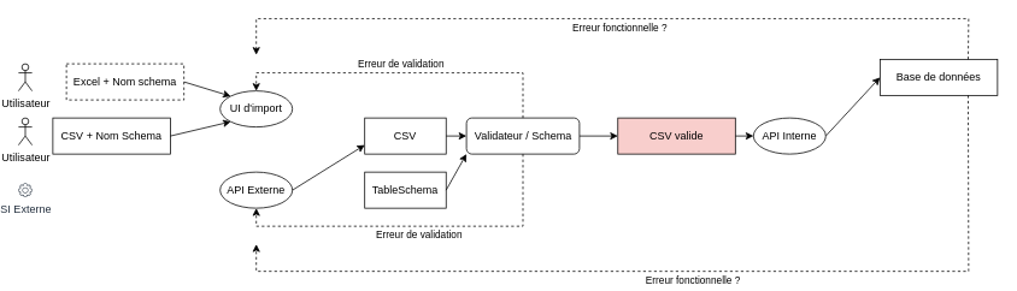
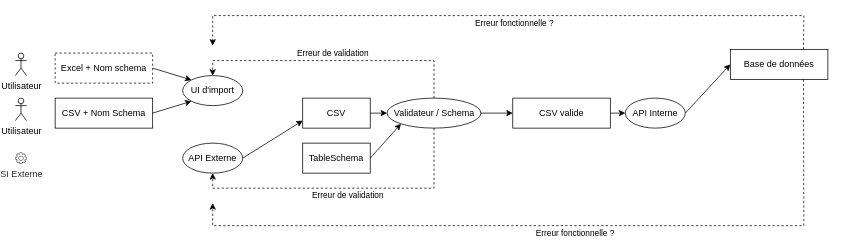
- <mxCell id="5" value="CSV + Nom Schema" style="rounded=0;whiteSpace=wrap;html=1;" parent="1" vertex="1"><mxGeometry x="58" y="130" width="130" height="40" as="geometry" /></mxCell>
+ <mxCell id="5" value="CSV + Nom Schema" style="rounded=0;whiteSpace=wrap;html=1;" parent="1" vertex="1"><mxGeometry x="73" y="130" width="130" height="40" as="geometry" /></mxCell>
- <mxCell id="17" value="Validateur / Schema" style="whiteSpace=wrap;html=1;rounded=1;" parent="1" vertex="1"><mxGeometry x="515.5" y="130" width="125" height="40" as="geometry" /></mxCell>
+ <mxCell id="17" value="Validateur / Schema" style="ellipse;whiteSpace=wrap;html=1;" parent="1" vertex="1"><mxGeometry x="515.5" y="130" width="125" height="40" as="geometry" /></mxCell>
- <mxCell id="3" value="CSV valide" style="rounded=0;whiteSpace=wrap;html=1;fillColor=#f8cecc;" parent="1" vertex="1"><mxGeometry x="683" y="130" width="130" height="40" as="geometry" /></mxCell>
+ <mxCell id="3" value="CSV valide" style="rounded=0;whiteSpace=wrap;html=1;" parent="1" vertex="1"><mxGeometry x="683" y="130" width="130" height="40" as="geometry" /></mxCell>
